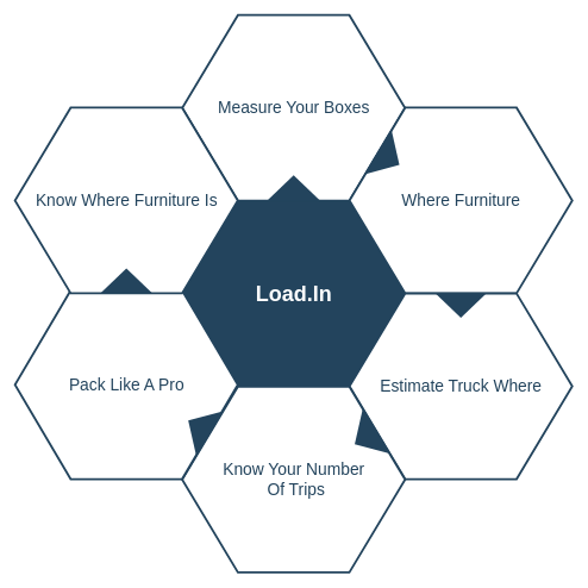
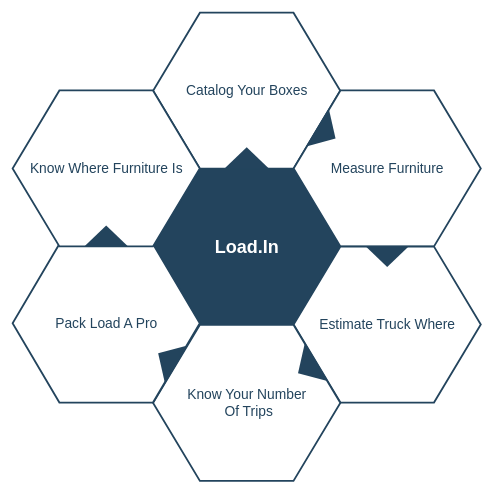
- <mxCell id="4" value="&lt;font style=&quot;font-size: 23px&quot;&gt;Measure Your&amp;nbsp;Boxes&lt;/font&gt;" style="shape=hexagon;perimeter=hexagonPerimeter2;whiteSpace=wrap;html=1;shadow=0;labelBackgroundColor=none;strokeColor=#23445D;fillColor=#ffffff;gradientColor=none;fontFamily=Helvetica;fontSize=23;fontColor=#23445D;align=center;strokeWidth=3;" parent="1" vertex="1"><mxGeometry x="254.579" y="20.667" width="311.842" height="259.868" as="geometry" /></mxCell>
+ <mxCell id="4" value="&lt;font style=&quot;font-size: 23px&quot;&gt;Catalog Your&amp;nbsp;Boxes&lt;/font&gt;" style="shape=hexagon;perimeter=hexagonPerimeter2;whiteSpace=wrap;html=1;shadow=0;labelBackgroundColor=none;strokeColor=#23445D;fillColor=#ffffff;gradientColor=none;fontFamily=Helvetica;fontSize=23;fontColor=#23445D;align=center;strokeWidth=3;" parent="1" vertex="1"><mxGeometry x="254.579" y="20.667" width="311.842" height="259.868" as="geometry" /></mxCell>
- <mxCell id="5" value="&lt;font style=&quot;font-size: 23px&quot;&gt;Where Furniture&lt;/font&gt;" style="shape=hexagon;perimeter=hexagonPerimeter2;whiteSpace=wrap;html=1;shadow=0;labelBackgroundColor=none;strokeColor=#23445D;fillColor=#FFFFFF;gradientColor=none;fontFamily=Helvetica;fontSize=23;fontColor=#23445d;align=center;strokeWidth=3;" parent="1" vertex="1"><mxGeometry x="488.658" y="150.2" width="311.842" height="259.868" as="geometry" /></mxCell>
+ <mxCell id="5" value="&lt;font style=&quot;font-size: 23px&quot;&gt;Measure Furniture&lt;/font&gt;" style="shape=hexagon;perimeter=hexagonPerimeter2;whiteSpace=wrap;html=1;shadow=0;labelBackgroundColor=none;strokeColor=#23445D;fillColor=#FFFFFF;gradientColor=none;fontFamily=Helvetica;fontSize=23;fontColor=#23445d;align=center;strokeWidth=3;" parent="1" vertex="1"><mxGeometry x="488.658" y="150.2" width="311.842" height="259.868" as="geometry" /></mxCell>
- <mxCell id="8" value="&lt;font style=&quot;font-size: 23px&quot;&gt;Pack Like A Pro&lt;br&gt;&lt;/font&gt;" style="shape=hexagon;perimeter=hexagonPerimeter2;whiteSpace=wrap;html=1;shadow=0;labelBackgroundColor=none;strokeColor=#23445D;fillColor=#FFFFFF;gradientColor=none;fontFamily=Helvetica;fontSize=23;fontColor=#23445d;align=center;strokeWidth=3;" parent="1" vertex="1"><mxGeometry x="20.5" y="406" width="311.84" height="264.13" as="geometry" /></mxCell>
+ <mxCell id="8" value="&lt;font style=&quot;font-size: 23px&quot;&gt;Pack Load A Pro&lt;br&gt;&lt;/font&gt;" style="shape=hexagon;perimeter=hexagonPerimeter2;whiteSpace=wrap;html=1;shadow=0;labelBackgroundColor=none;strokeColor=#23445D;fillColor=#FFFFFF;gradientColor=none;fontFamily=Helvetica;fontSize=23;fontColor=#23445d;align=center;strokeWidth=3;" parent="1" vertex="1"><mxGeometry x="20.5" y="406" width="311.84" height="264.13" as="geometry" /></mxCell>
